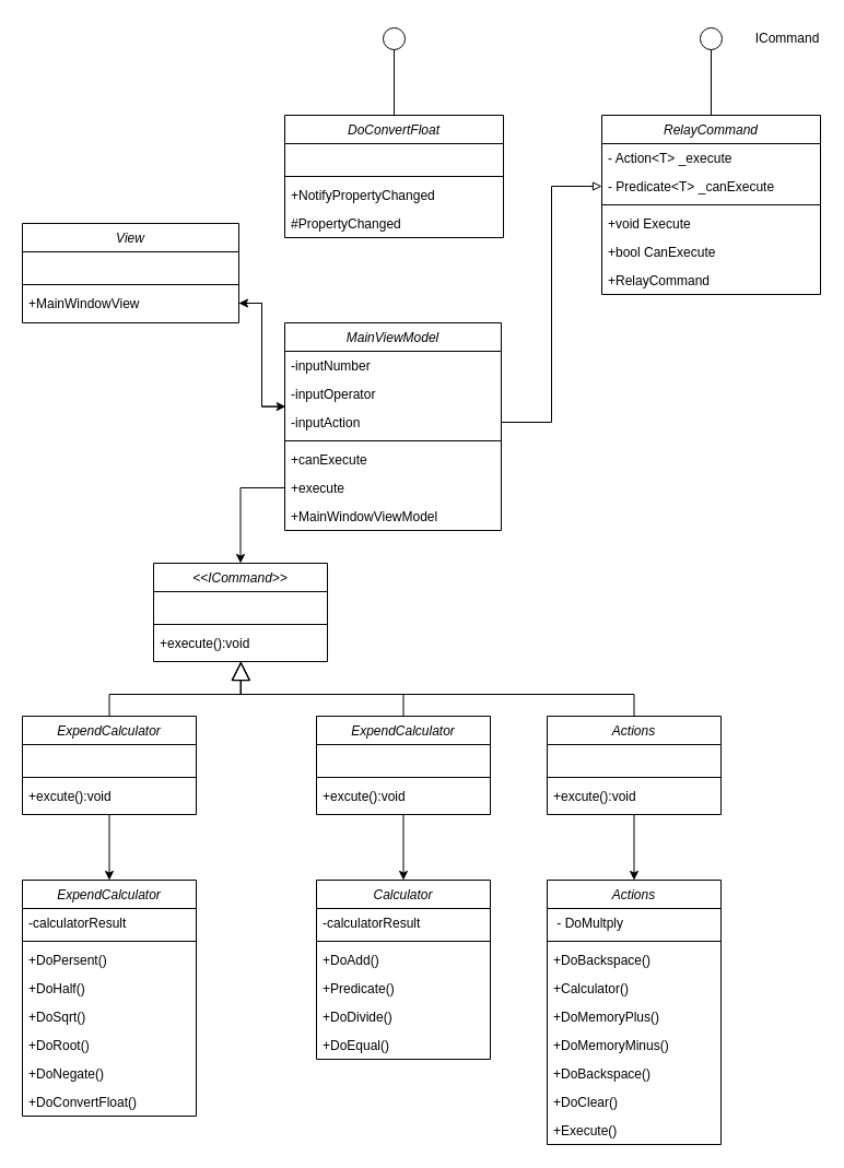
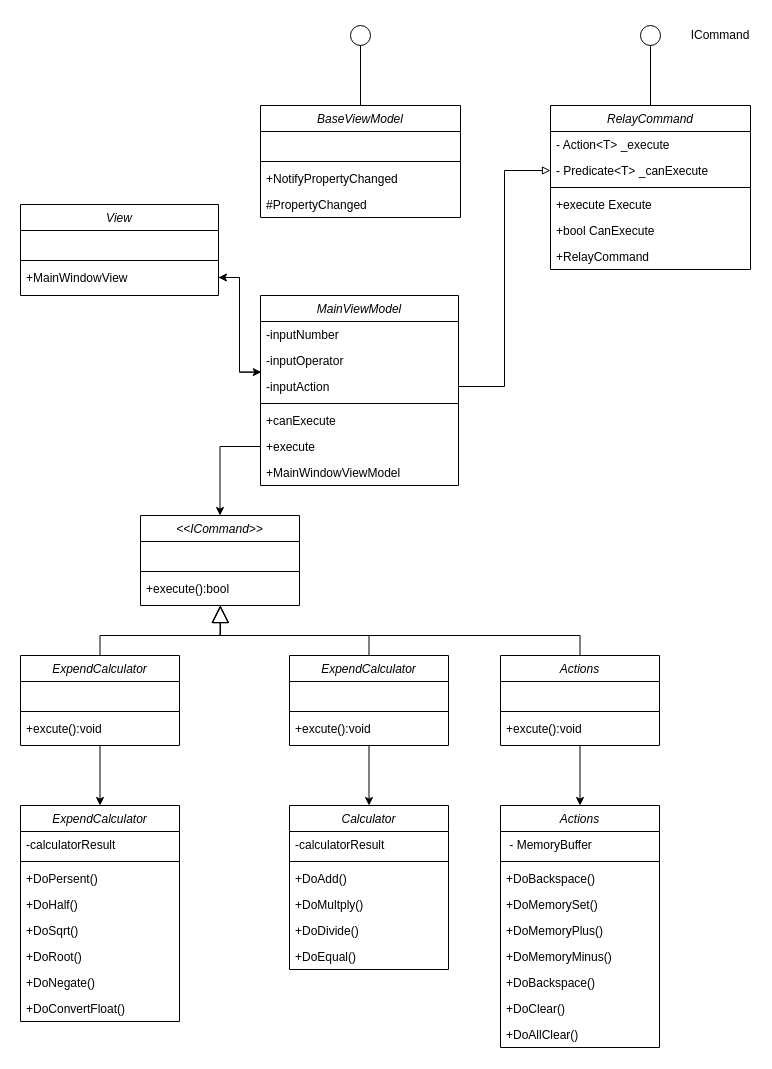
- <mxCell id="3" value="DoConvertFloat" style="swimlane;fontStyle=2;align=center;verticalAlign=top;childLayout=stackLayout;horizontal=1;startSize=26;horizontalStack=0;resizeParent=1;resizeLast=0;collapsible=1;marginBottom=0;rounded=0;shadow=0;strokeWidth=1;" vertex="1" parent="1"><mxGeometry x="260" y="105" width="200" height="112" as="geometry"><mxRectangle x="230" y="140" width="160" height="26" as="alternateBounds" /></mxGeometry></mxCell>
+ <mxCell id="3" value="BaseViewModel" style="swimlane;fontStyle=2;align=center;verticalAlign=top;childLayout=stackLayout;horizontal=1;startSize=26;horizontalStack=0;resizeParent=1;resizeLast=0;collapsible=1;marginBottom=0;rounded=0;shadow=0;strokeWidth=1;" vertex="1" parent="1"><mxGeometry x="260" y="105" width="200" height="112" as="geometry"><mxRectangle x="230" y="140" width="160" height="26" as="alternateBounds" /></mxGeometry></mxCell>
- <mxCell id="21" value="+void Execute" style="text;align=left;verticalAlign=top;spacingLeft=4;spacingRight=4;overflow=hidden;rotatable=0;points=[[0,0.5],[1,0.5]];portConstraint=eastwest;" vertex="1" parent="17"><mxGeometry y="86" width="200" height="26" as="geometry" /></mxCell>
+ <mxCell id="21" value="+execute Execute" style="text;align=left;verticalAlign=top;spacingLeft=4;spacingRight=4;overflow=hidden;rotatable=0;points=[[0,0.5],[1,0.5]];portConstraint=eastwest;" vertex="1" parent="17"><mxGeometry y="86" width="200" height="26" as="geometry" /></mxCell>
- <mxCell id="58" value="+execute():void" style="text;align=left;verticalAlign=top;spacingLeft=4;spacingRight=4;overflow=hidden;rotatable=0;points=[[0,0.5],[1,0.5]];portConstraint=eastwest;" vertex="1" parent="55"><mxGeometry y="60" width="159" height="26" as="geometry" /></mxCell>
+ <mxCell id="58" value="+execute():bool" style="text;align=left;verticalAlign=top;spacingLeft=4;spacingRight=4;overflow=hidden;rotatable=0;points=[[0,0.5],[1,0.5]];portConstraint=eastwest;" vertex="1" parent="55"><mxGeometry y="60" width="159" height="26" as="geometry" /></mxCell>
- <mxCell id="30" value=" - DoMultply" style="text;align=left;verticalAlign=top;spacingLeft=4;spacingRight=4;overflow=hidden;rotatable=0;points=[[0,0.5],[1,0.5]];portConstraint=eastwest;" vertex="1" parent="29"><mxGeometry y="26" width="159" height="26" as="geometry" /></mxCell>
+ <mxCell id="30" value=" - MemoryBuffer" style="text;align=left;verticalAlign=top;spacingLeft=4;spacingRight=4;overflow=hidden;rotatable=0;points=[[0,0.5],[1,0.5]];portConstraint=eastwest;" vertex="1" parent="29"><mxGeometry y="26" width="159" height="26" as="geometry" /></mxCell>
- <mxCell id="43" value="+Predicate()" style="text;align=left;verticalAlign=top;spacingLeft=4;spacingRight=4;overflow=hidden;rotatable=0;points=[[0,0.5],[1,0.5]];portConstraint=eastwest;" vertex="1" parent="39"><mxGeometry y="86" width="159" height="26" as="geometry" /></mxCell>
+ <mxCell id="43" value="+DoMultply()" style="text;align=left;verticalAlign=top;spacingLeft=4;spacingRight=4;overflow=hidden;rotatable=0;points=[[0,0.5],[1,0.5]];portConstraint=eastwest;" vertex="1" parent="39"><mxGeometry y="86" width="159" height="26" as="geometry" /></mxCell>
- <mxCell id="33" value="+Calculator()" style="text;align=left;verticalAlign=top;spacingLeft=4;spacingRight=4;overflow=hidden;rotatable=0;points=[[0,0.5],[1,0.5]];portConstraint=eastwest;" vertex="1" parent="29"><mxGeometry y="86" width="159" height="26" as="geometry" /></mxCell>
+ <mxCell id="33" value="+DoMemorySet()" style="text;align=left;verticalAlign=top;spacingLeft=4;spacingRight=4;overflow=hidden;rotatable=0;points=[[0,0.5],[1,0.5]];portConstraint=eastwest;" vertex="1" parent="29"><mxGeometry y="86" width="159" height="26" as="geometry" /></mxCell>
- <mxCell id="38" value="+Execute()" style="text;align=left;verticalAlign=top;spacingLeft=4;spacingRight=4;overflow=hidden;rotatable=0;points=[[0,0.5],[1,0.5]];portConstraint=eastwest;" vertex="1" parent="29"><mxGeometry y="216" width="159" height="26" as="geometry" /></mxCell>
+ <mxCell id="38" value="+DoAllClear()" style="text;align=left;verticalAlign=top;spacingLeft=4;spacingRight=4;overflow=hidden;rotatable=0;points=[[0,0.5],[1,0.5]];portConstraint=eastwest;" vertex="1" parent="29"><mxGeometry y="216" width="159" height="26" as="geometry" /></mxCell>
